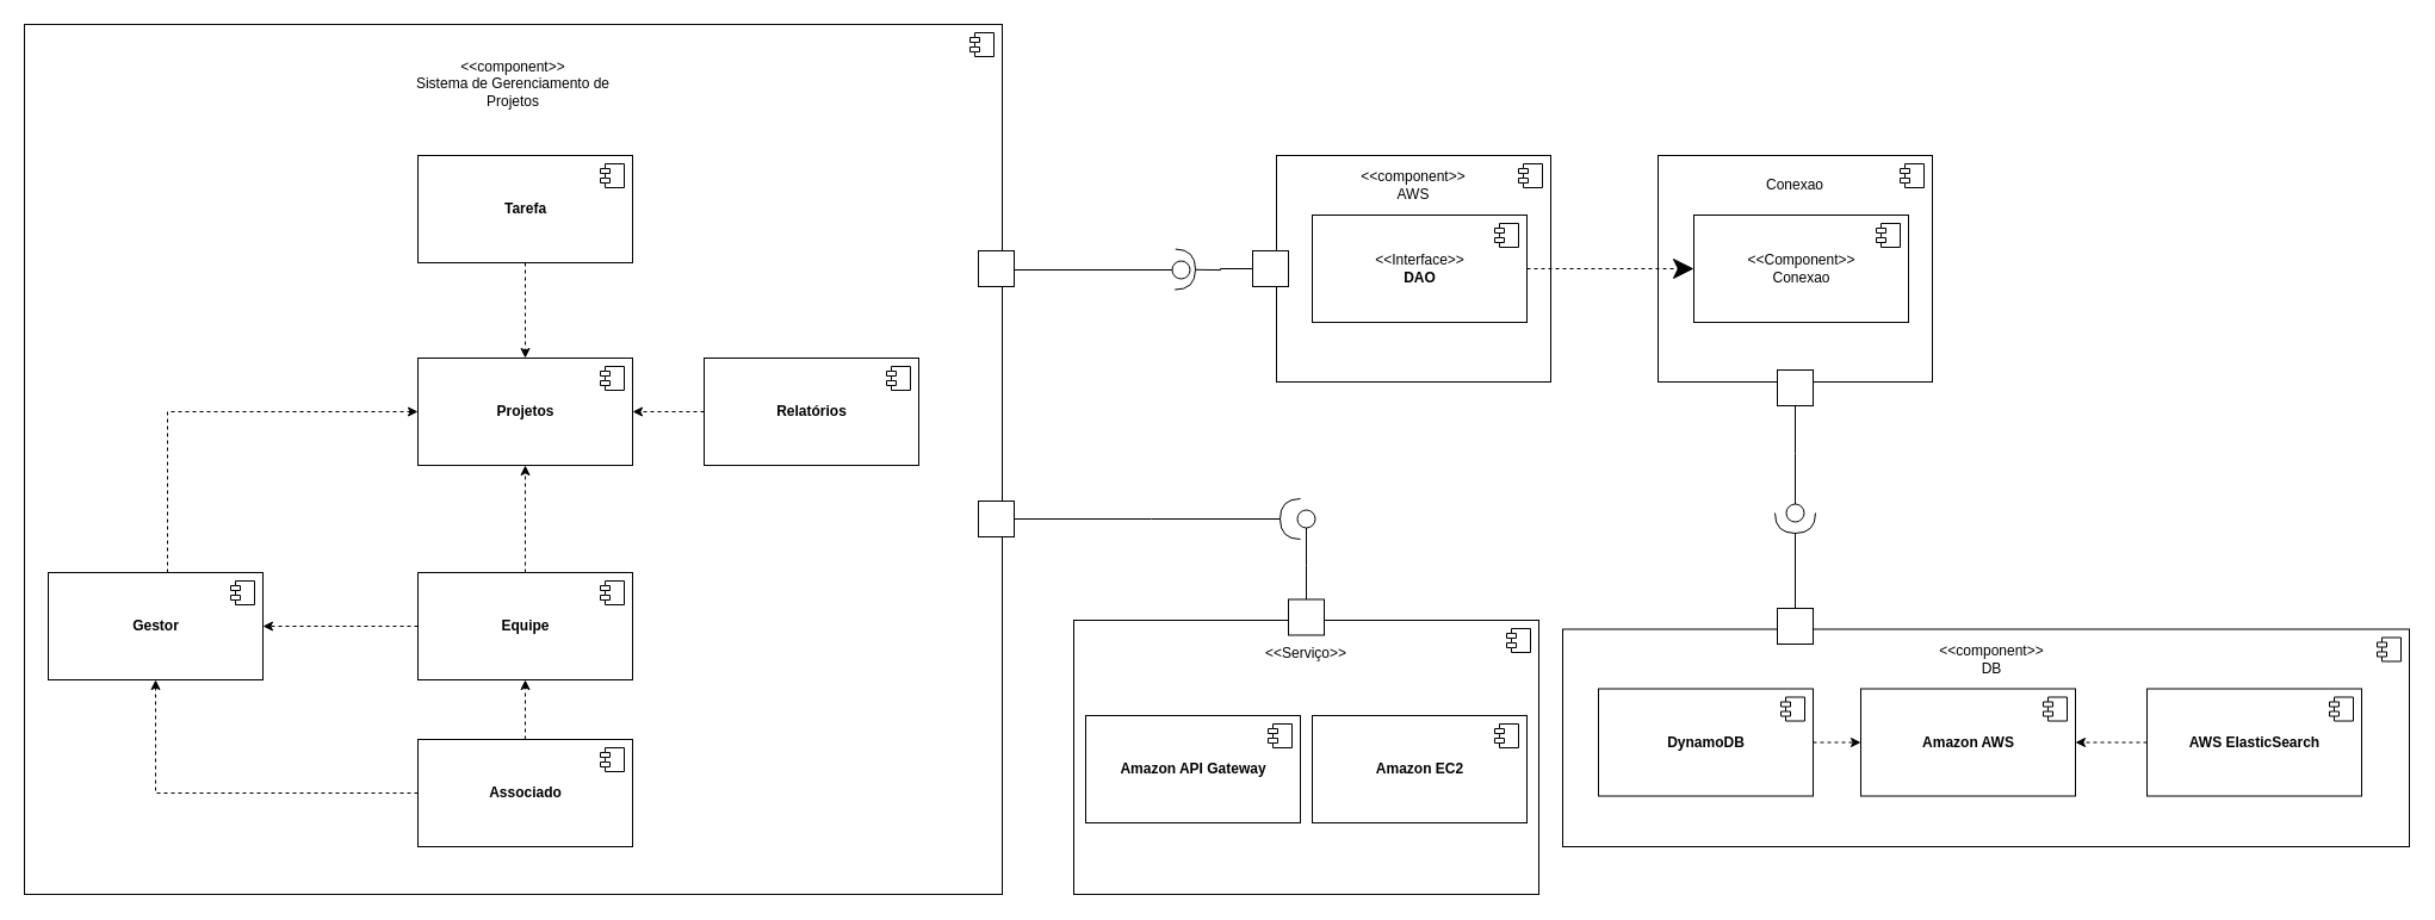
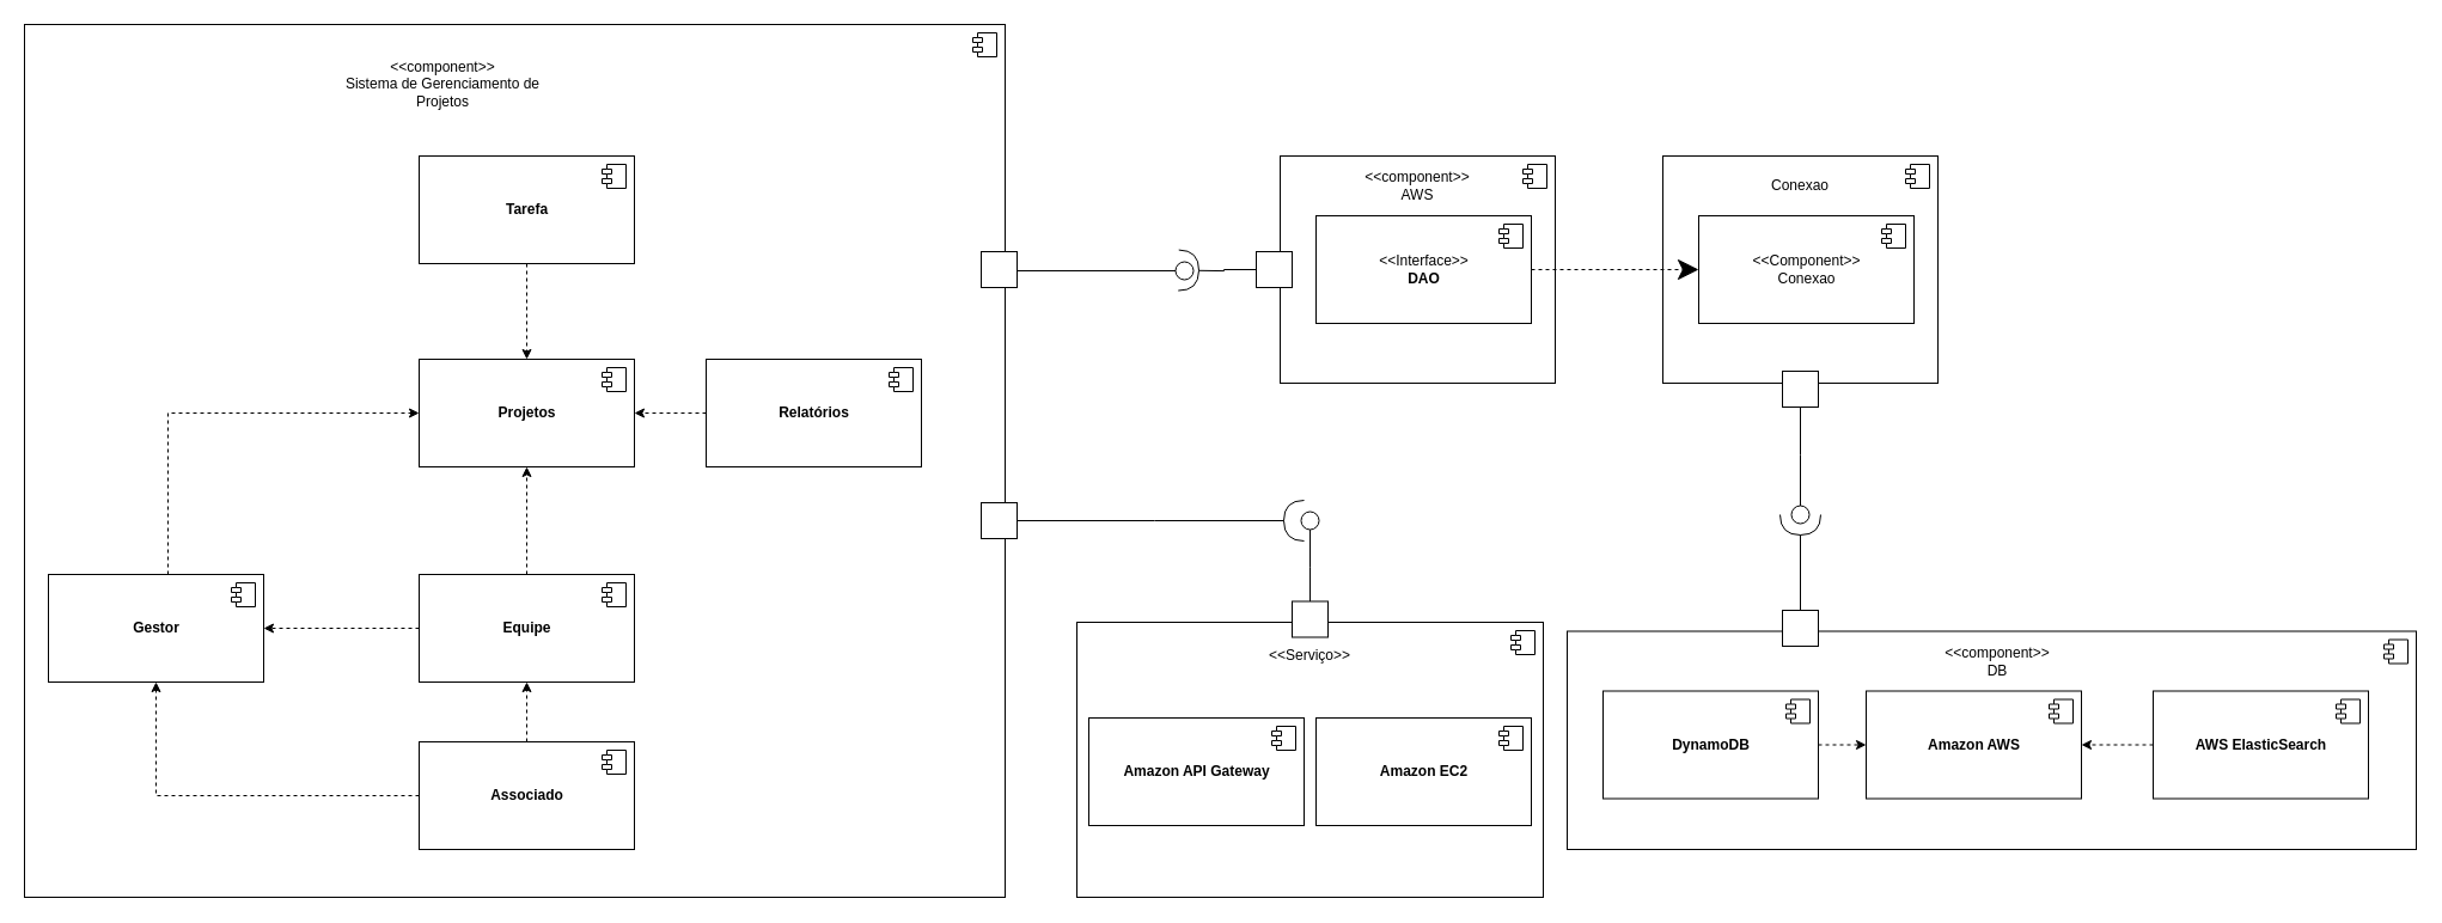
- <mxCell id="15" value="&amp;lt;&amp;lt;component&amp;gt;&amp;gt;&lt;br&gt;Sistema de Gerenciamento de Projetos" style="text;html=1;strokeColor=none;fillColor=none;align=center;verticalAlign=middle;whiteSpace=wrap;rounded=0;" parent="1" vertex="1"><mxGeometry x="340" y="30" width="180" height="80" as="geometry" /></mxCell>
+ <mxCell id="15" value="&amp;lt;&amp;lt;component&amp;gt;&amp;gt;&lt;br&gt;Sistema de Gerenciamento de Projetos" style="text;html=1;strokeColor=none;fillColor=none;align=center;verticalAlign=middle;whiteSpace=wrap;rounded=0;" parent="1" vertex="1"><mxGeometry x="280" y="30" width="180" height="80" as="geometry" /></mxCell>
